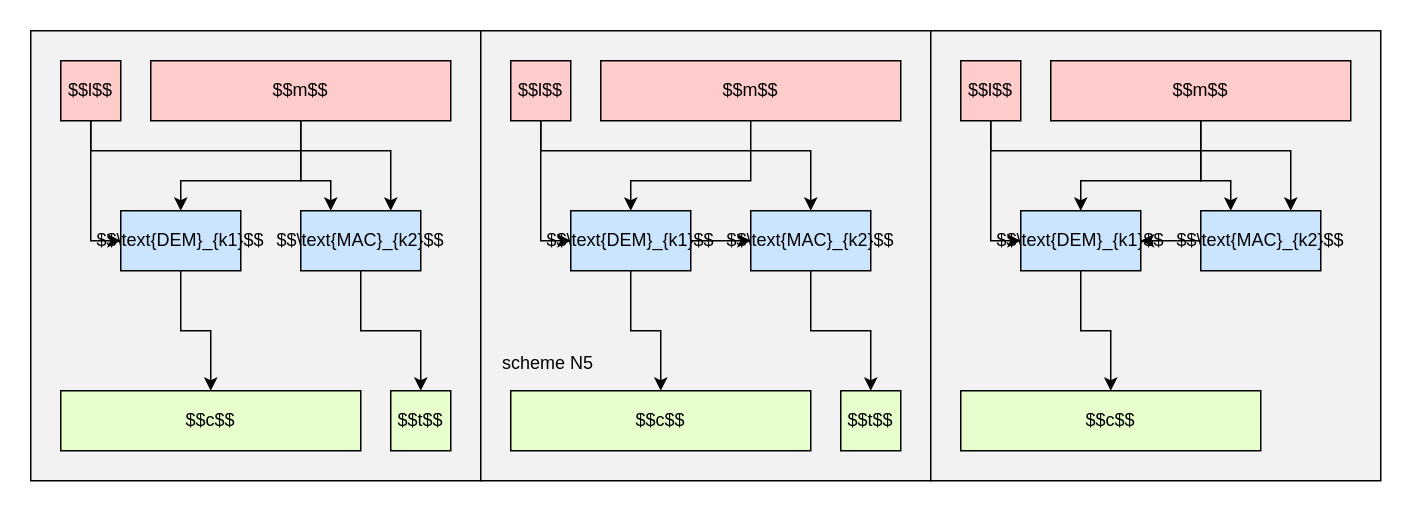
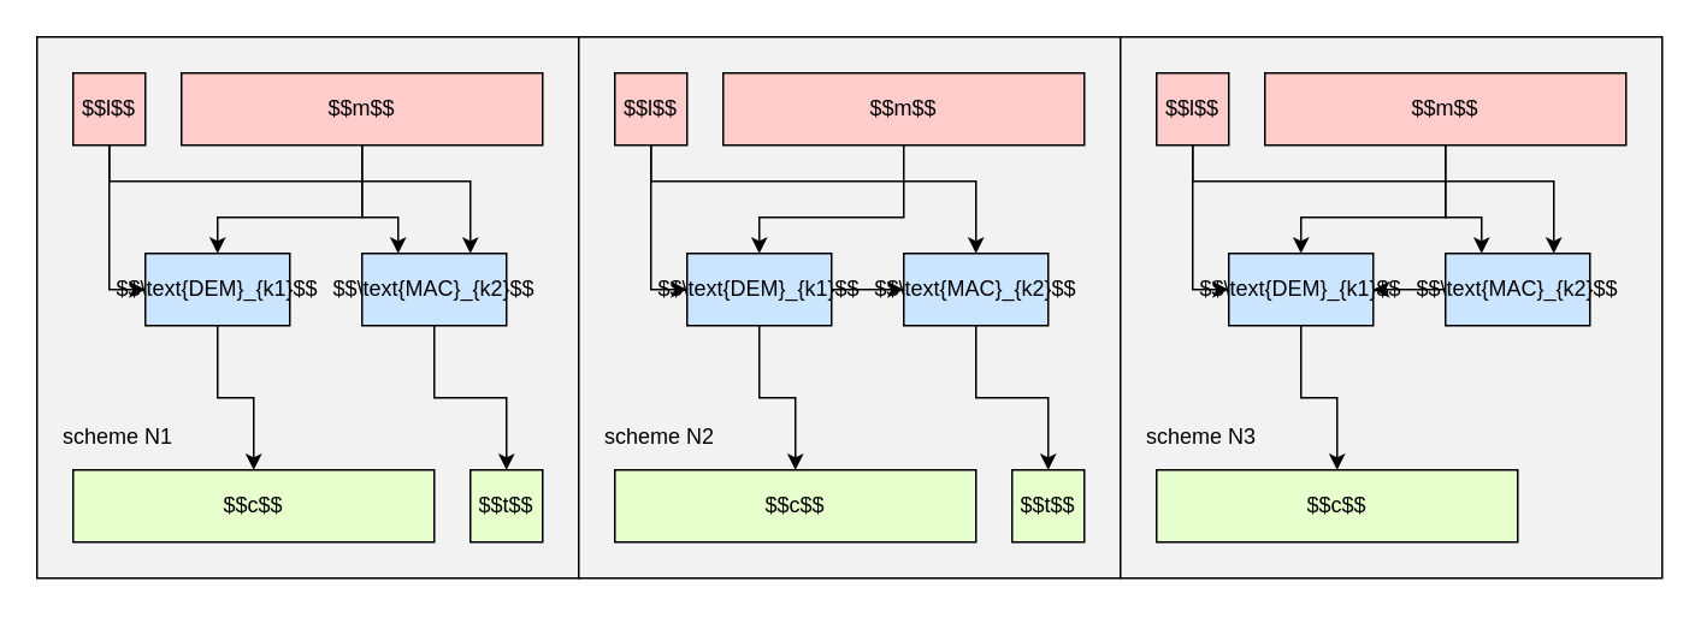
+ <mxCell id="40" value="scheme N1" style="rounded=0;whiteSpace=wrap;html=1;fillColor=none;strokeColor=none;" parent="1" vertex="1"><mxGeometry x="20" y="224" width="90" height="36" as="geometry" /></mxCell>
- <mxCell id="41" value="scheme N5" style="rounded=0;whiteSpace=wrap;html=1;fillColor=none;strokeColor=none;" parent="1" vertex="1"><mxGeometry x="320" y="224" width="90" height="36" as="geometry" /></mxCell>
+ <mxCell id="41" value="scheme N2" style="rounded=0;whiteSpace=wrap;html=1;fillColor=none;strokeColor=none;" parent="1" vertex="1"><mxGeometry x="320" y="224" width="90" height="36" as="geometry" /></mxCell>
+ <mxCell id="42" value="scheme N3" style="rounded=0;whiteSpace=wrap;html=1;fillColor=none;strokeColor=none;" parent="1" vertex="1"><mxGeometry x="620" y="224" width="90" height="36" as="geometry" /></mxCell>
